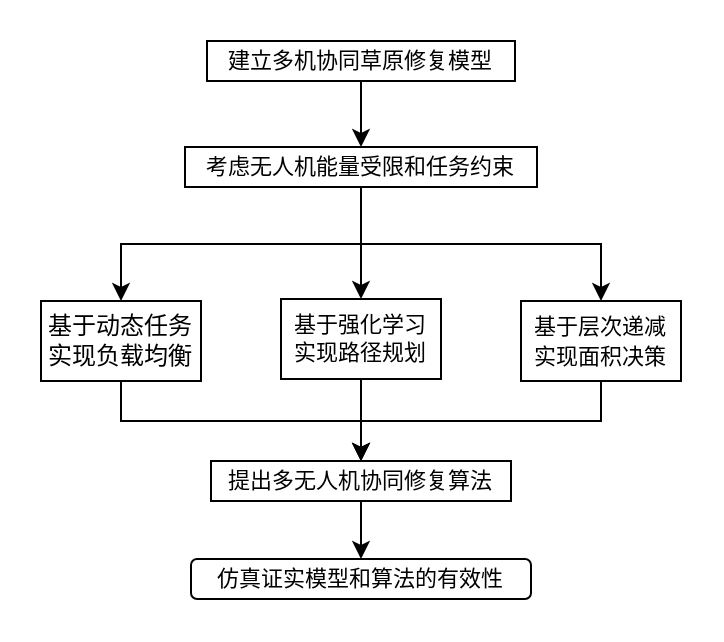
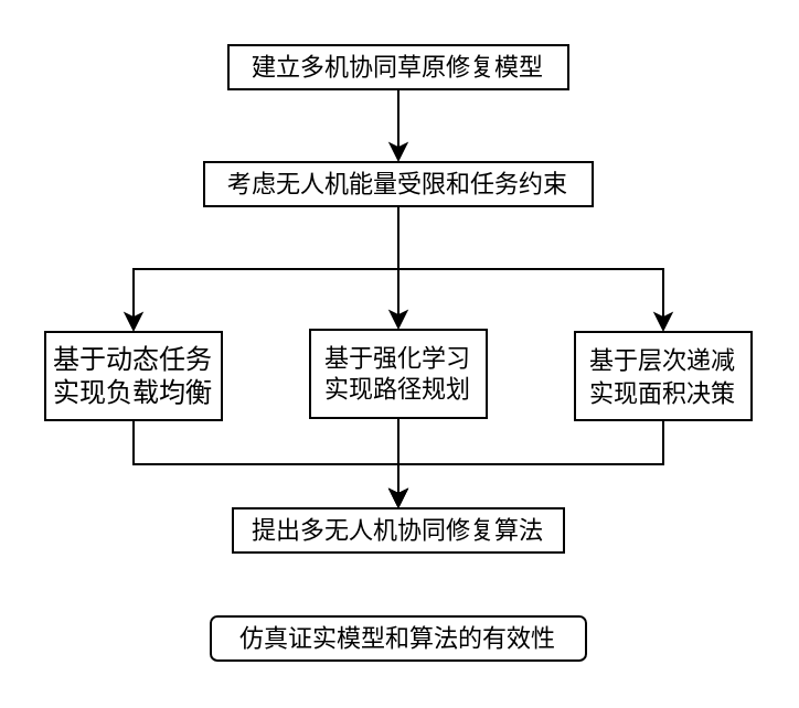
- <mxCell id="14" style="edgeStyle=orthogonalEdgeStyle;rounded=0;orthogonalLoop=1;jettySize=auto;html=1;exitX=0.5;exitY=1;exitDx=0;exitDy=0;entryX=0.5;entryY=0;entryDx=0;entryDy=0;" parent="1" source="15" target="16" edge="1"><mxGeometry relative="1" as="geometry" /></mxCell>
